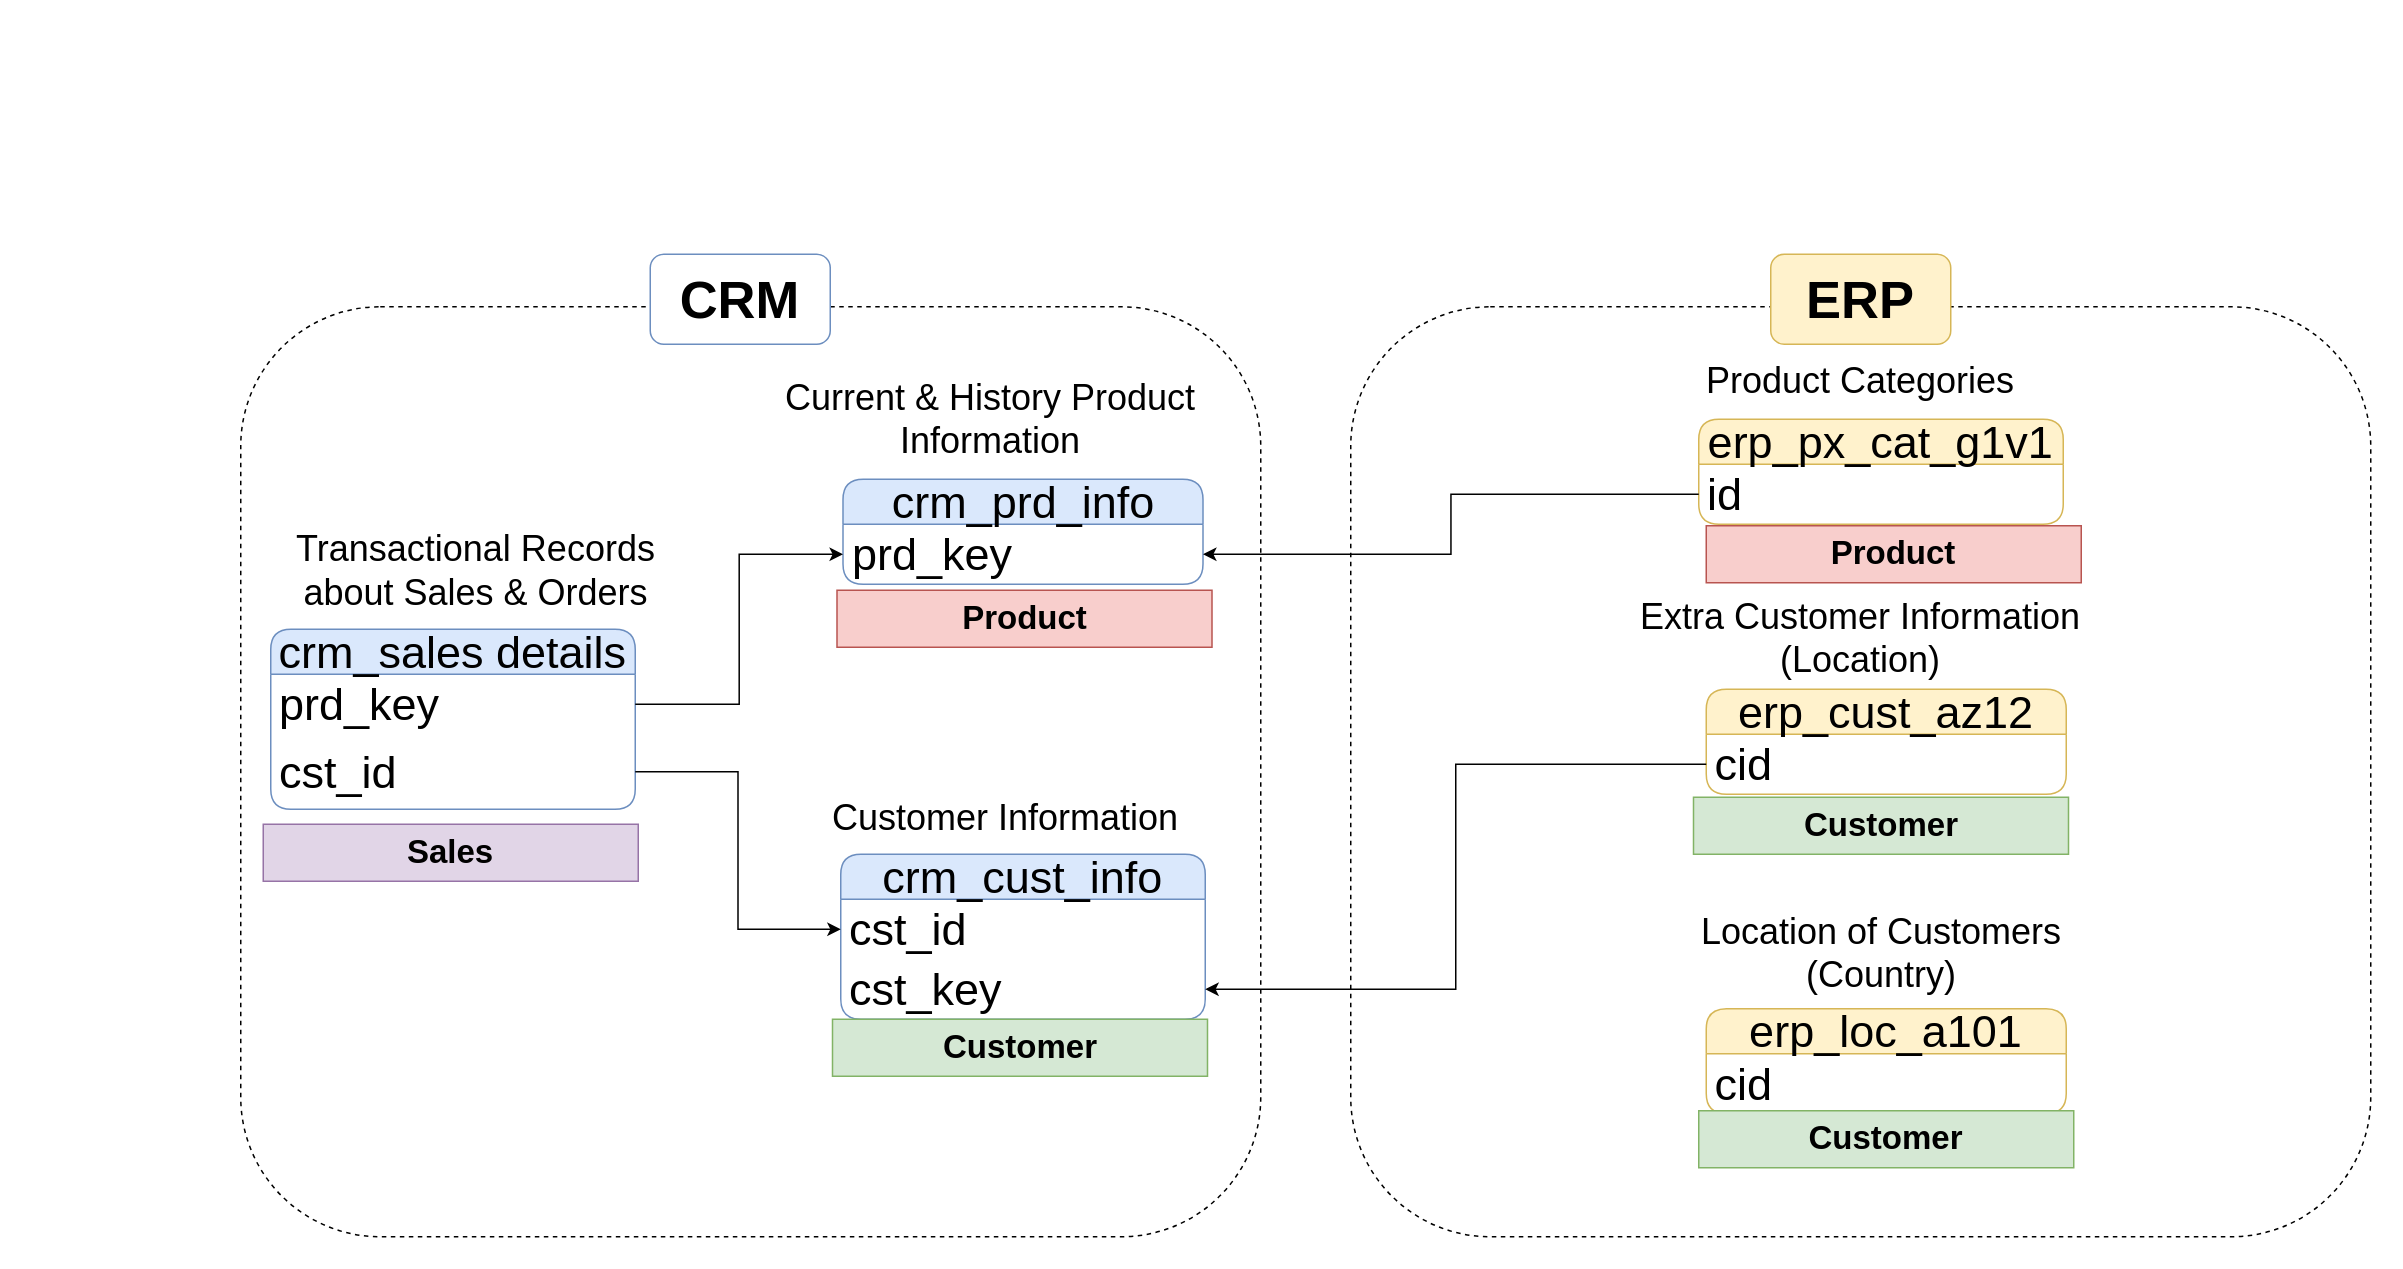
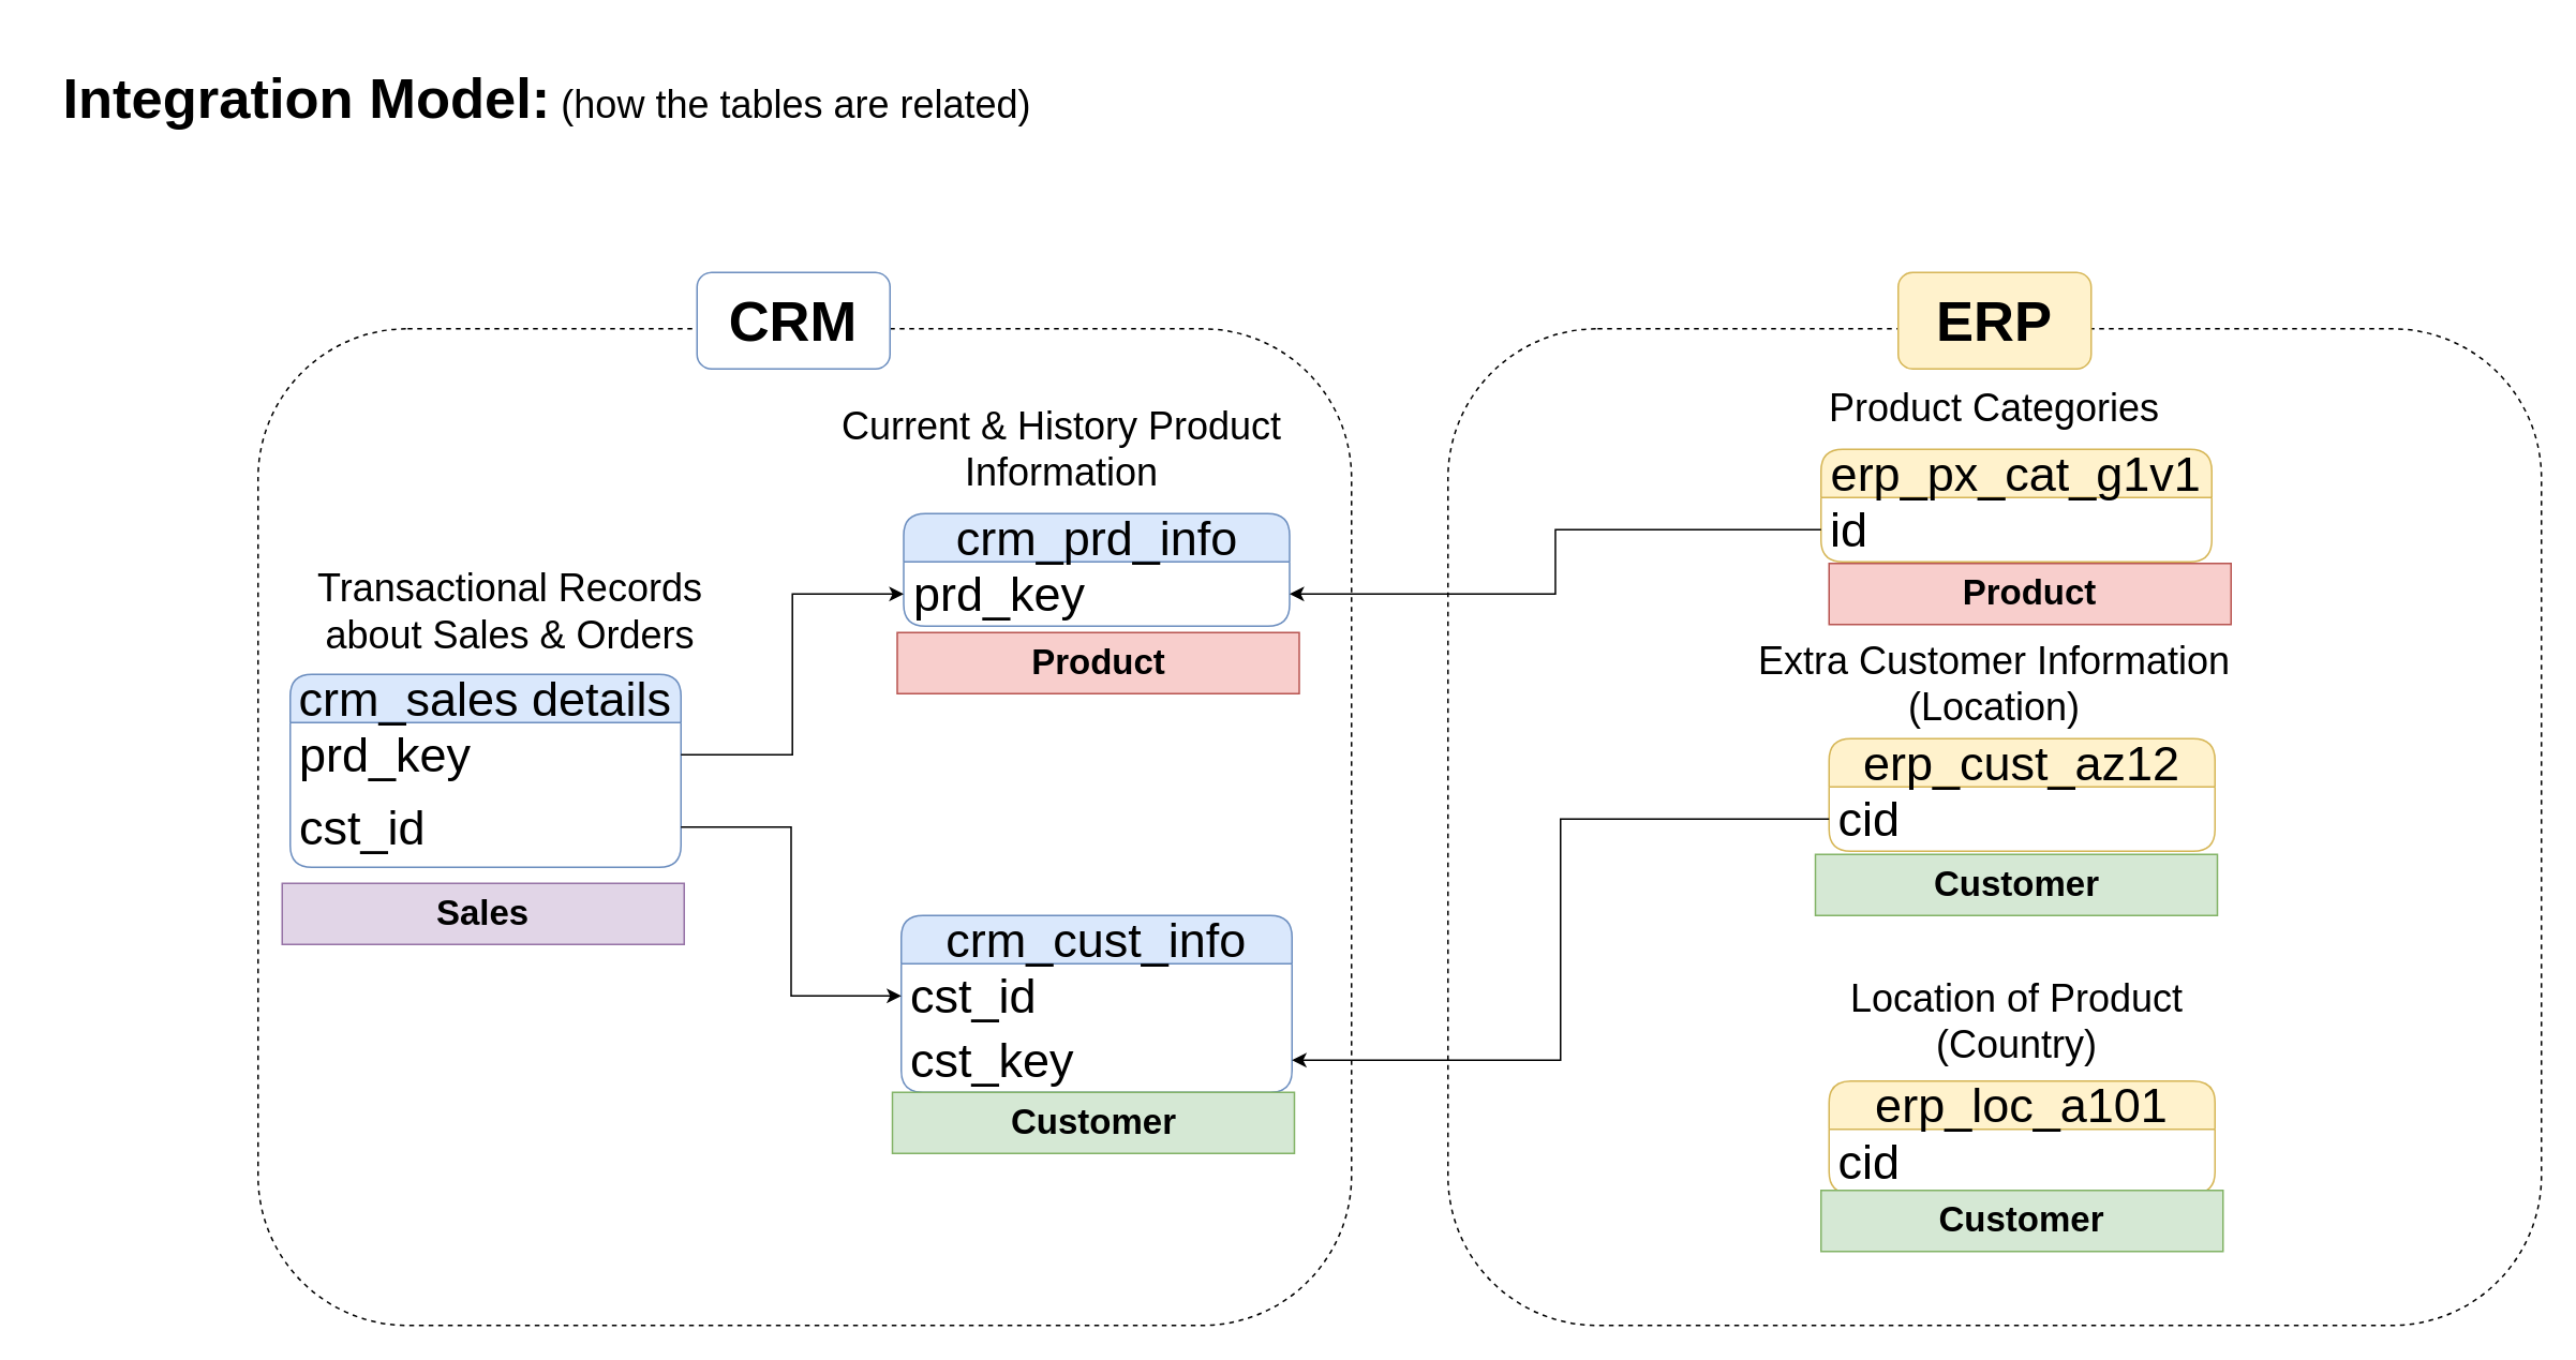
+ <mxCell id="24" value="&lt;b style=&quot;font-size: 35px;&quot;&gt;Integration Model:&lt;/b&gt;&lt;font style=&quot;font-size: 24px;&quot;&gt; (how the tables are related)&lt;/font&gt;" style="rounded=0;whiteSpace=wrap;html=1;fillColor=none;strokeColor=none;" parent="1" vertex="1"><mxGeometry x="20" y="20" width="640" height="80" as="geometry" /></mxCell>
- <mxCell id="26" value="&lt;font style=&quot;font-size: 24px;&quot;&gt;Customer Information&lt;/font&gt;" style="text;html=1;align=center;verticalAlign=middle;whiteSpace=wrap;rounded=0;" parent="1" vertex="1"><mxGeometry x="530" y="529" width="280" height="31" as="geometry" /></mxCell>
- <mxCell id="30" value="&lt;span style=&quot;font-size: 24px;&quot;&gt;Location of Customers (Country)&lt;/span&gt;" style="text;html=1;align=center;verticalAlign=middle;whiteSpace=wrap;rounded=0;" parent="1" vertex="1"><mxGeometry x="1103.5" y="600" width="300" height="69" as="geometry" /></mxCell>
+ <mxCell id="30" value="&lt;span style=&quot;font-size: 24px;&quot;&gt;Location of Product (Country)&lt;/span&gt;" style="text;html=1;align=center;verticalAlign=middle;whiteSpace=wrap;rounded=0;" parent="1" vertex="1"><mxGeometry x="1103.5" y="600" width="300" height="69" as="geometry" /></mxCell>
